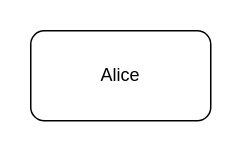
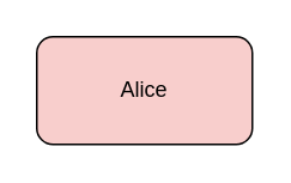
- <mxCell id="2" value="Alice" style="rounded=1;whiteSpace=wrap;html=1;" vertex="1" parent="1"><mxGeometry x="20" y="20" width="120" height="60" as="geometry" /></mxCell>
+ <mxCell id="2" value="Alice" style="rounded=1;whiteSpace=wrap;html=1;fillColor=#f8cecc;" vertex="1" parent="1"><mxGeometry x="20" y="20" width="120" height="60" as="geometry" /></mxCell>
